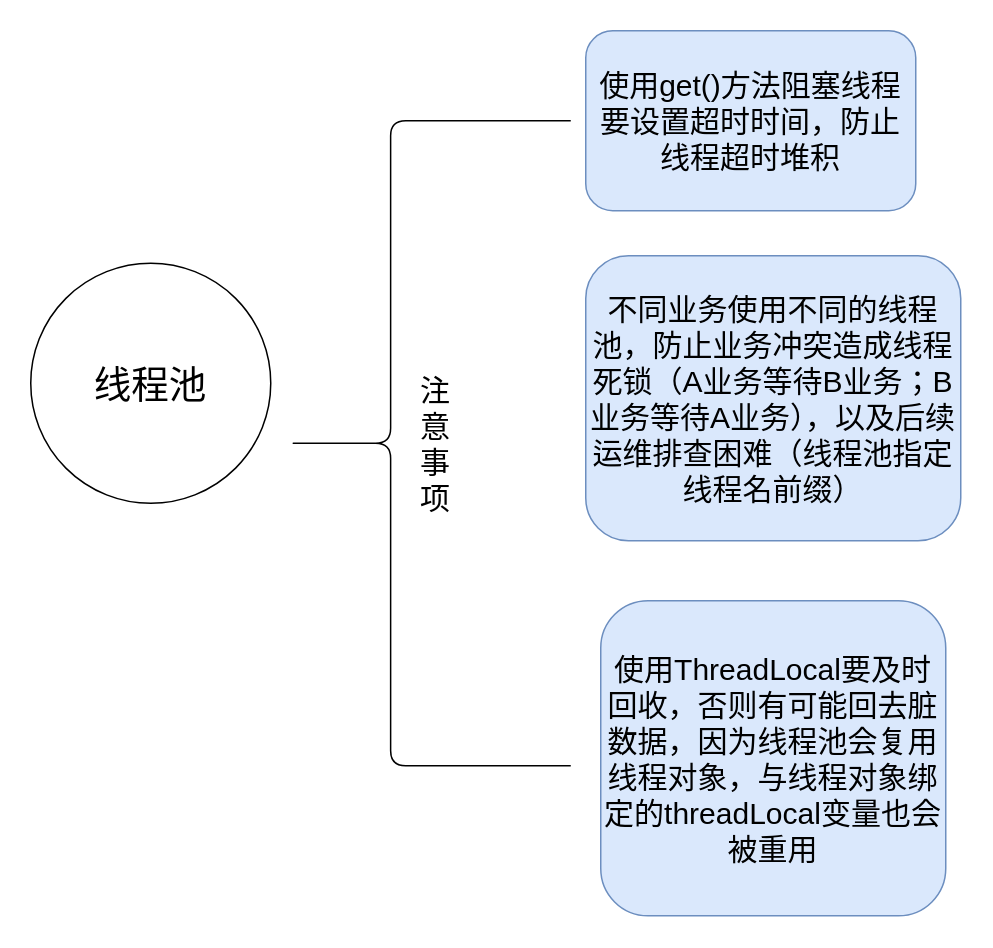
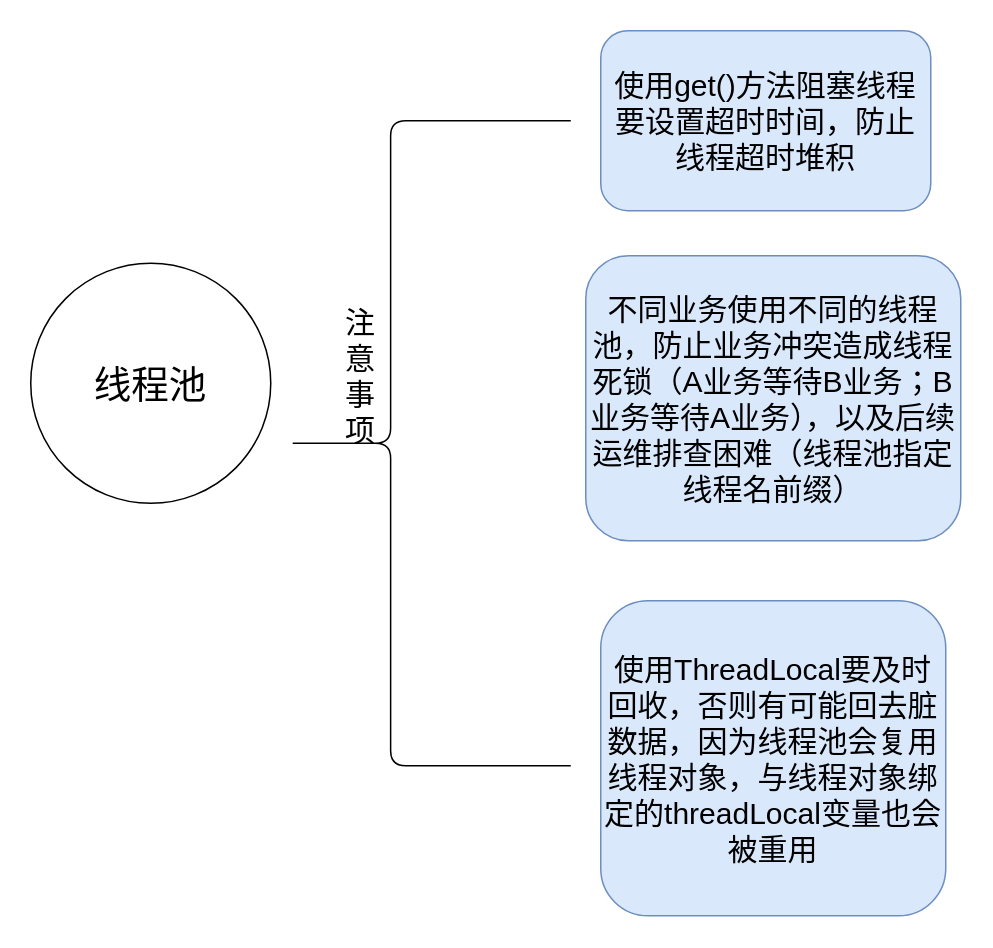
- <mxCell id="3" value="&lt;font style=&quot;font-size: 20px;&quot;&gt;使用get()方法阻塞线程要设置超时时间，防止线程超时堆积&lt;/font&gt;" style="rounded=1;whiteSpace=wrap;html=1;fillColor=#dae8fc;strokeColor=#6c8ebf;" vertex="1" parent="1"><mxGeometry x="390" y="20" width="220" height="120" as="geometry" /></mxCell>
+ <mxCell id="3" value="&lt;font style=&quot;font-size: 20px;&quot;&gt;使用get()方法阻塞线程要设置超时时间，防止线程超时堆积&lt;/font&gt;" style="rounded=1;whiteSpace=wrap;html=1;fillColor=#dae8fc;strokeColor=#6c8ebf;" vertex="1" parent="1"><mxGeometry x="400" y="20" width="220" height="120" as="geometry" /></mxCell>
- <mxCell id="7" value="&lt;font style=&quot;font-size: 20px;&quot;&gt;注意事项&lt;/font&gt;" style="text;html=1;align=center;verticalAlign=middle;whiteSpace=wrap;rounded=0;" vertex="1" parent="1"><mxGeometry x="280" y="190" width="20" height="210" as="geometry" /></mxCell>
+ <mxCell id="7" value="&lt;font style=&quot;font-size: 20px;&quot;&gt;注意事项&lt;/font&gt;" style="text;html=1;align=center;verticalAlign=middle;whiteSpace=wrap;rounded=0;" vertex="1" parent="1"><mxGeometry x="230" y="145" width="20" height="210" as="geometry" /></mxCell>
